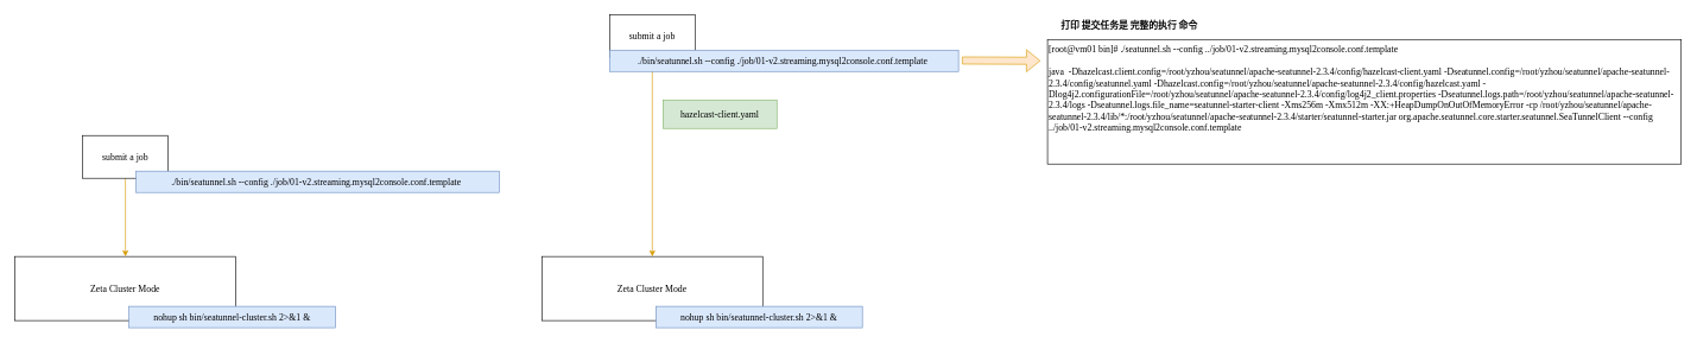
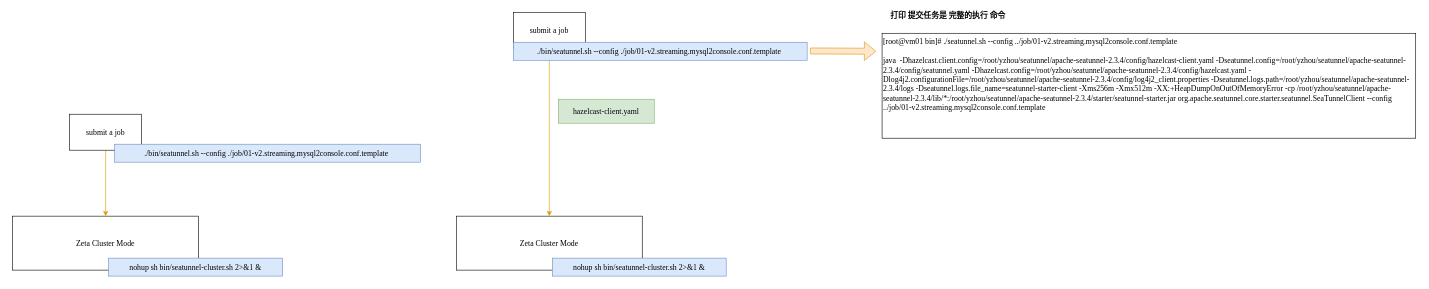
- <mxCell id="9" value="打印 提交任务是 完整的执行 命令" style="text;html=1;align=center;verticalAlign=middle;whiteSpace=wrap;rounded=0;fontStyle=1;fontFamily=Comic Sans MS;fontSize=13;" vertex="1" parent="1"><mxGeometry x="1470" y="20" width="230" height="30" as="geometry" /></mxCell>
+ <mxCell id="9" value="打印 提交任务是 完整的执行 命令" style="text;html=1;align=center;verticalAlign=middle;whiteSpace=wrap;rounded=0;fontStyle=1;fontFamily=Comic Sans MS;fontSize=13;" vertex="1" parent="1"><mxGeometry x="1465" y="10" width="230" height="30" as="geometry" /></mxCell>
- <mxCell id="10" value="hazelcast-client.yaml" style="rounded=0;whiteSpace=wrap;html=1;fillColor=#d5e8d4;strokeColor=#82b366;fontFamily=Comic Sans MS;fontSize=13;" vertex="1" parent="1"><mxGeometry x="930" y="140" width="160" height="40" as="geometry" /></mxCell>
+ <mxCell id="10" value="hazelcast-client.yaml" style="rounded=0;whiteSpace=wrap;html=1;fillColor=#d5e8d4;strokeColor=#82b366;fontFamily=Comic Sans MS;fontSize=13;" vertex="1" parent="1"><mxGeometry x="930" y="165" width="160" height="40" as="geometry" /></mxCell>
